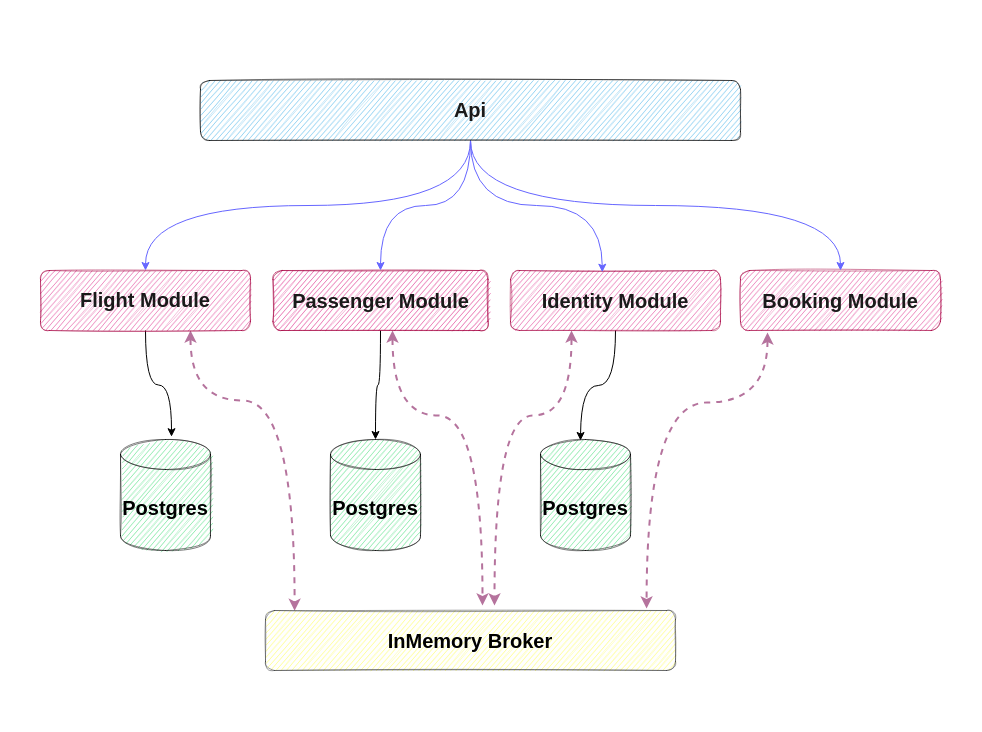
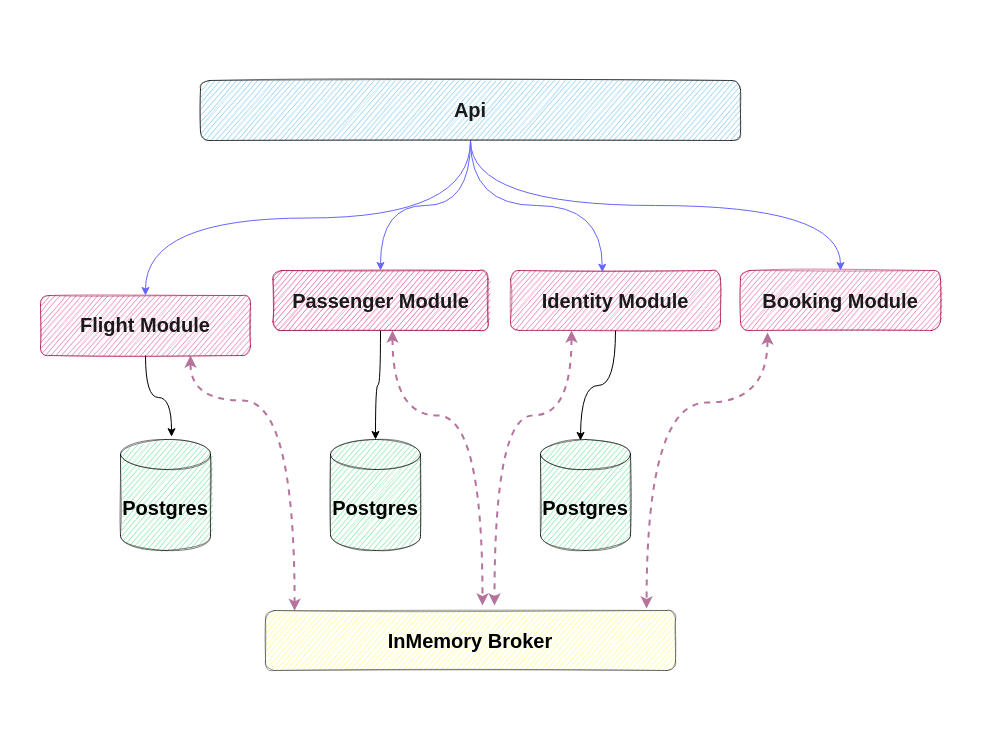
- <mxCell id="5" value="&lt;font color=&quot;#1a1a1a&quot; style=&quot;font-size: 20px;&quot;&gt;&lt;b style=&quot;&quot;&gt;Flight Module&lt;/b&gt;&lt;/font&gt;" style="rounded=1;whiteSpace=wrap;html=1;fontSize=17;fillColor=#d80073;fontColor=#ffffff;strokeColor=#A50040;sketch=1;opacity=50;" parent="1" vertex="1"><mxGeometry x="40" y="270" width="210" height="60" as="geometry" /></mxCell>
+ <mxCell id="5" value="&lt;font color=&quot;#1a1a1a&quot; style=&quot;font-size: 20px;&quot;&gt;&lt;b style=&quot;&quot;&gt;Flight Module&lt;/b&gt;&lt;/font&gt;" style="rounded=1;whiteSpace=wrap;html=1;fontSize=17;fillColor=#d80073;fontColor=#ffffff;strokeColor=#A50040;sketch=1;opacity=50;" parent="1" vertex="1"><mxGeometry x="40" y="295" width="210" height="60" as="geometry" /></mxCell>
